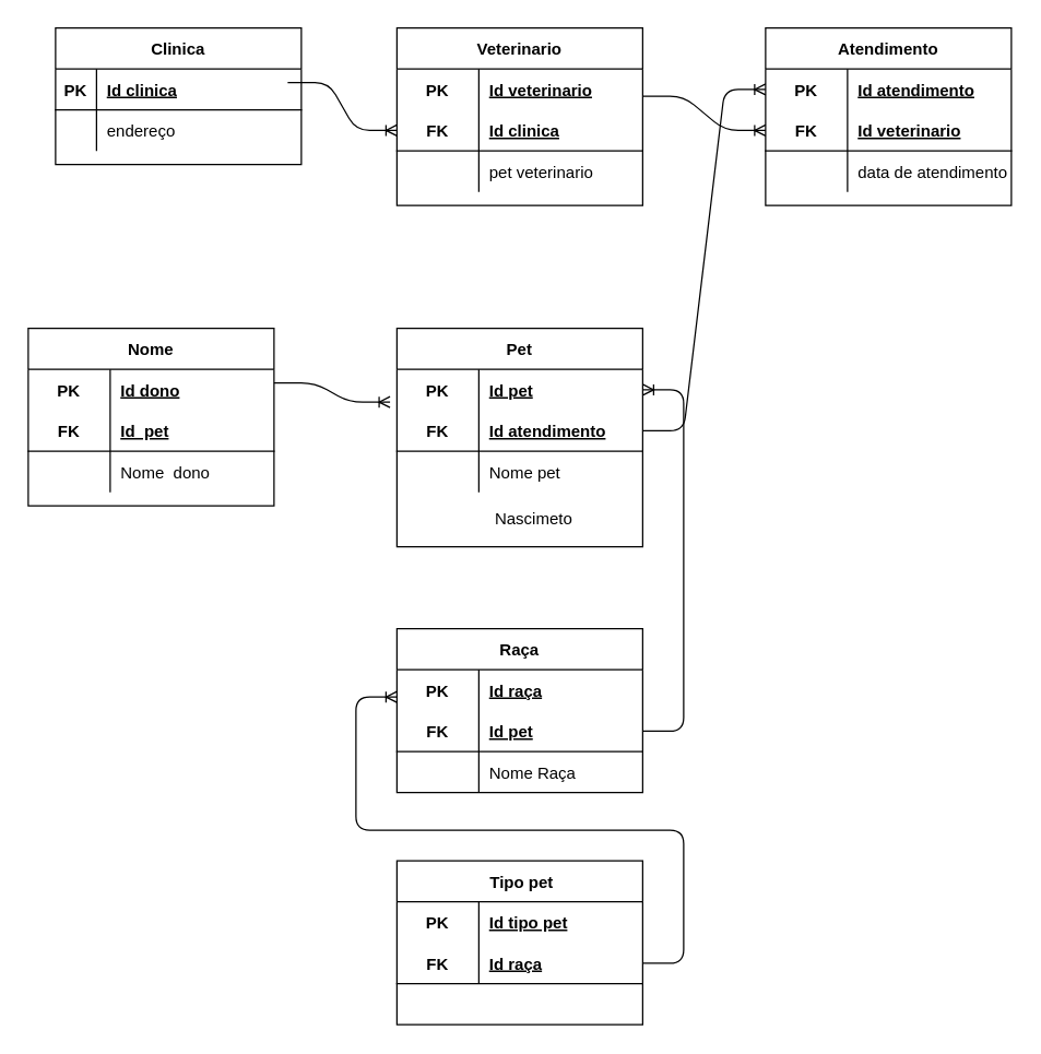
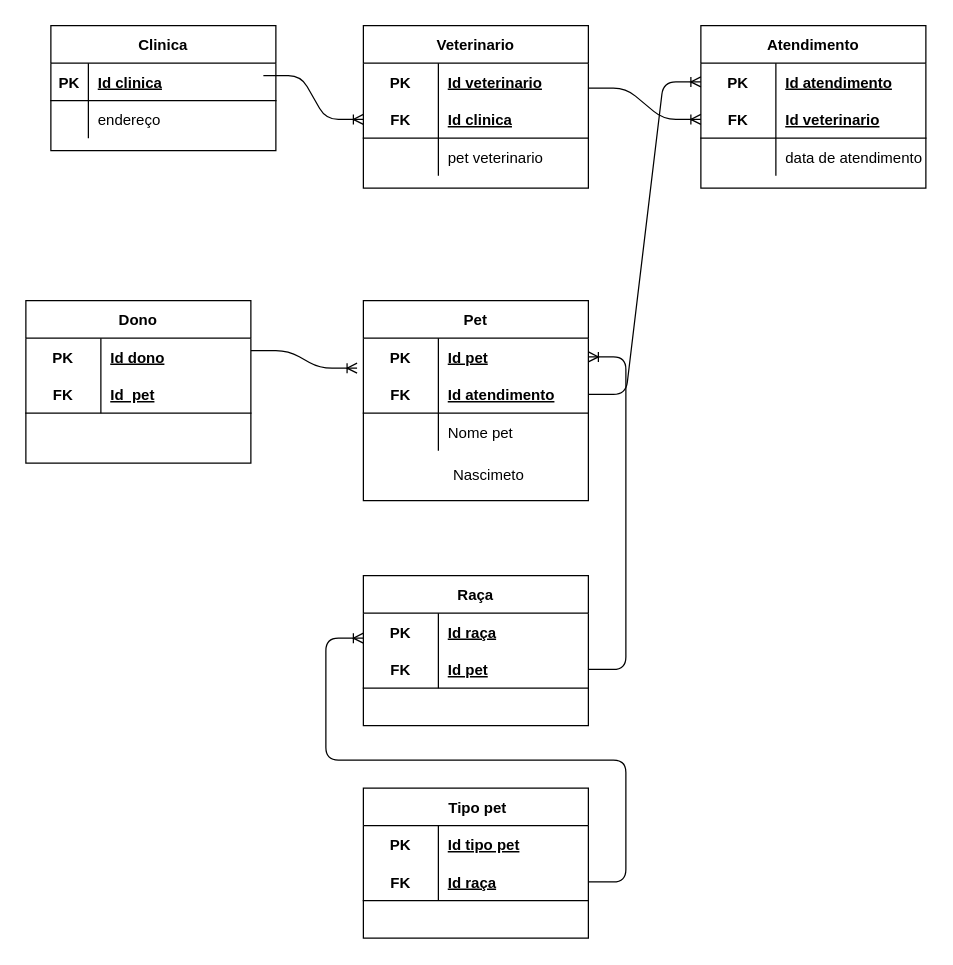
- <mxCell id="40" value="Nome" style="shape=table;startSize=30;container=1;collapsible=1;childLayout=tableLayout;fixedRows=1;rowLines=0;fontStyle=1;align=center;resizeLast=1;" vertex="1" parent="1"><mxGeometry x="20" y="240" width="180" height="130" as="geometry" /></mxCell>
+ <mxCell id="40" value="Dono" style="shape=table;startSize=30;container=1;collapsible=1;childLayout=tableLayout;fixedRows=1;rowLines=0;fontStyle=1;align=center;resizeLast=1;" vertex="1" parent="1"><mxGeometry x="20" y="240" width="180" height="130" as="geometry" /></mxCell>
- <mxCell id="49" value="Nome  dono" style="shape=partialRectangle;connectable=0;fillColor=none;top=0;left=0;bottom=0;right=0;align=left;spacingLeft=6;overflow=hidden;" vertex="1" parent="47"><mxGeometry x="60" width="120" height="30" as="geometry" /></mxCell>
- <mxCell id="59" value="Nome Raça" style="shape=partialRectangle;connectable=0;fillColor=none;top=0;left=0;bottom=0;right=0;align=left;spacingLeft=6;overflow=hidden;" vertex="1" parent="57"><mxGeometry x="60" width="120" height="30" as="geometry" /></mxCell>
